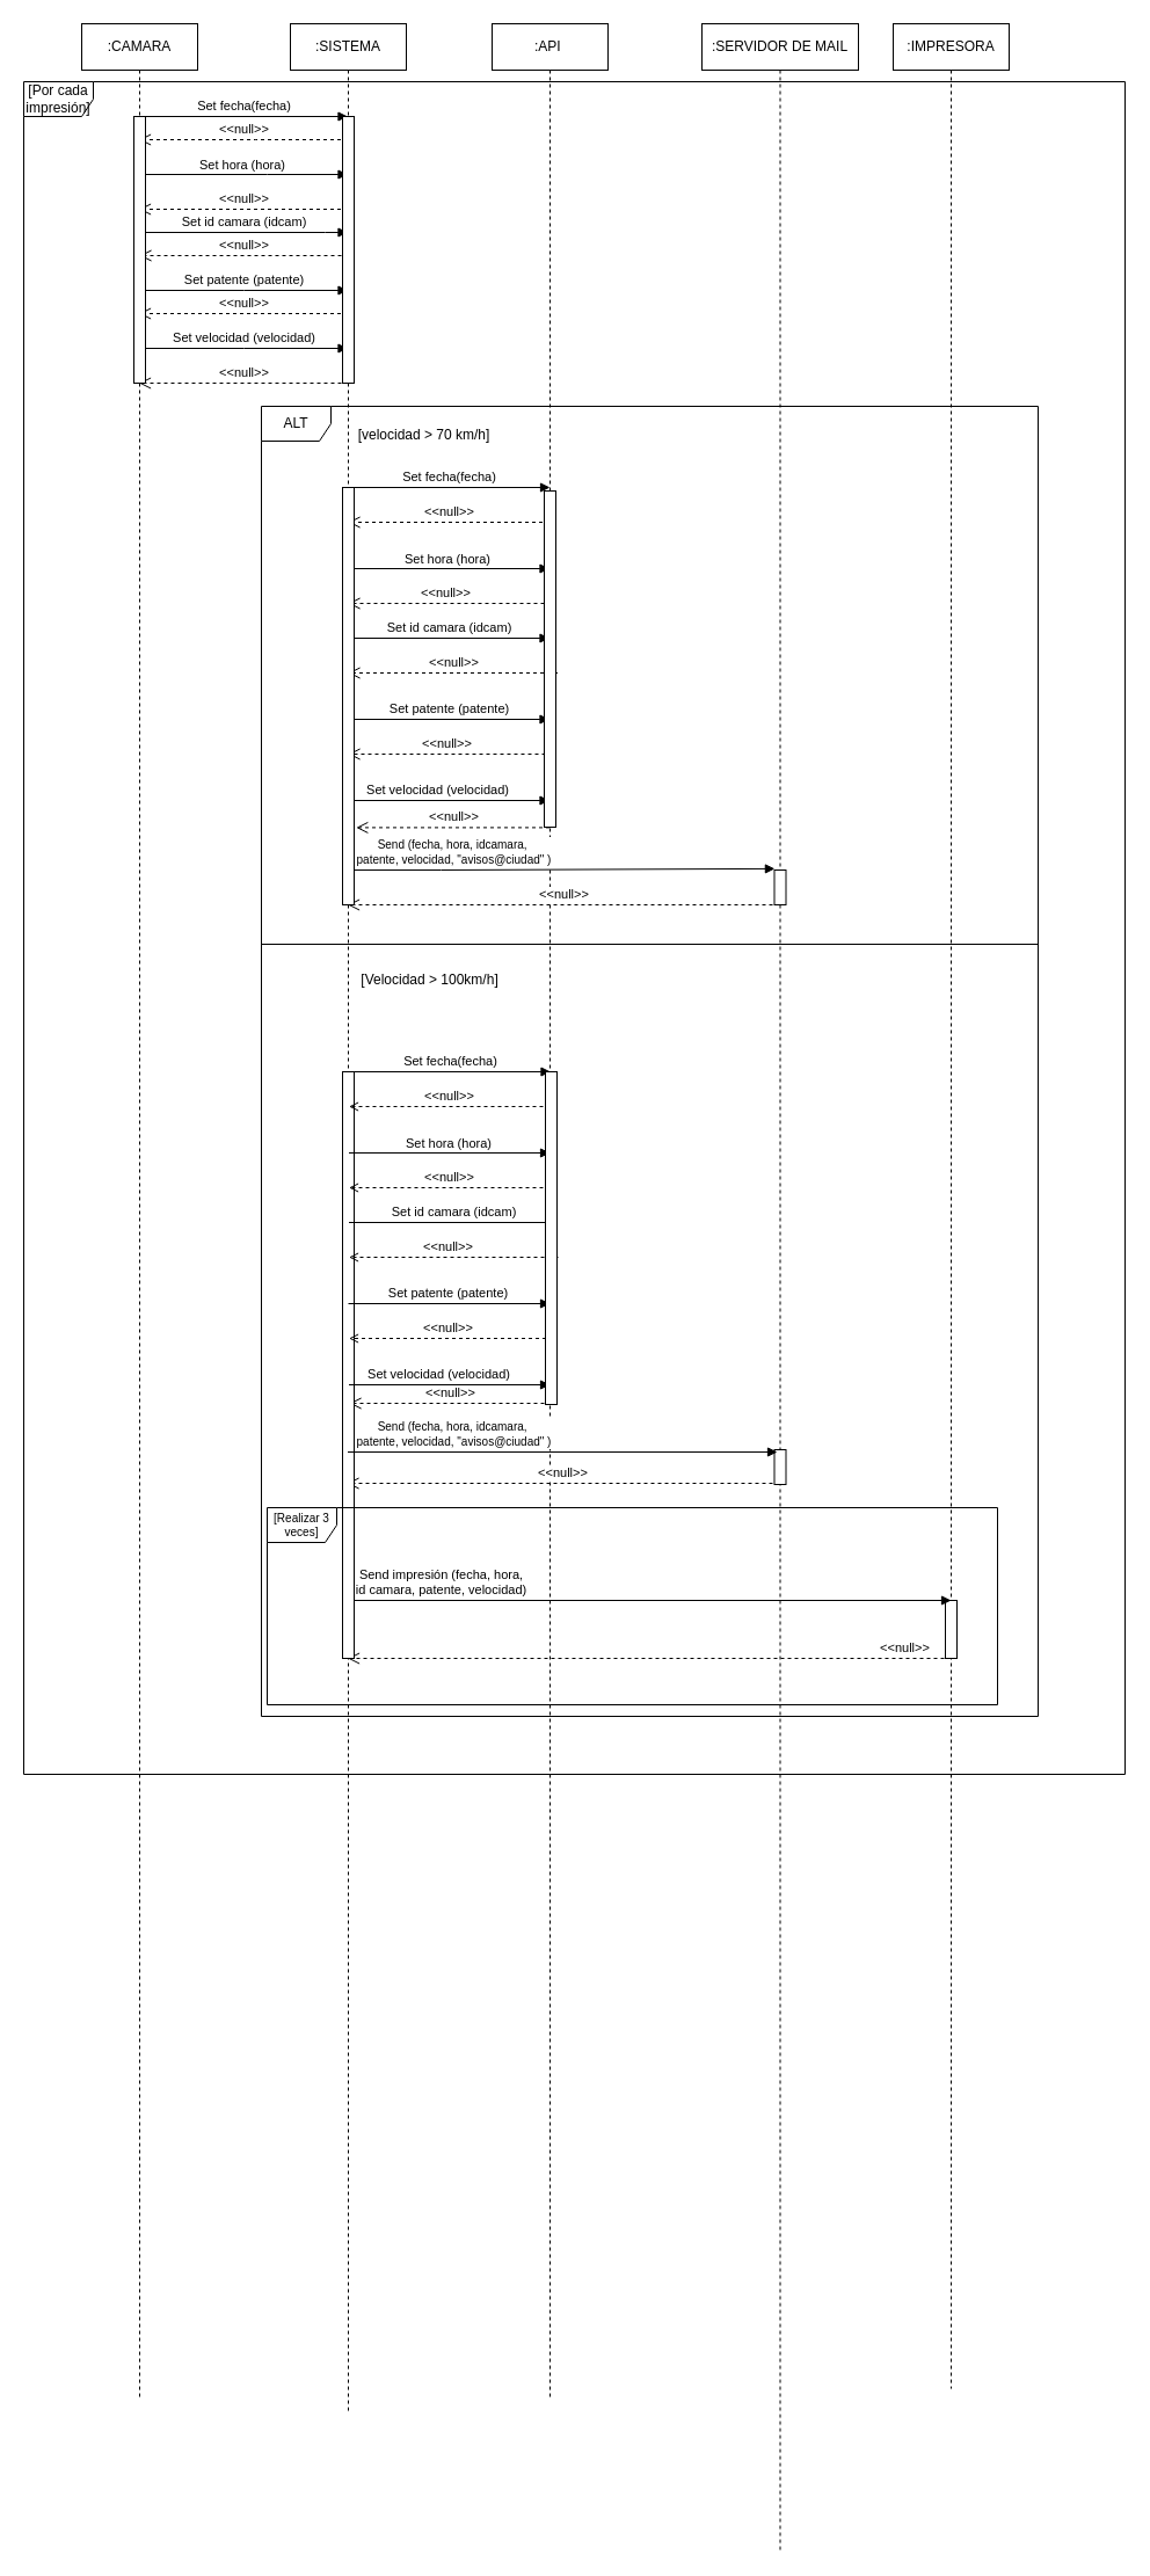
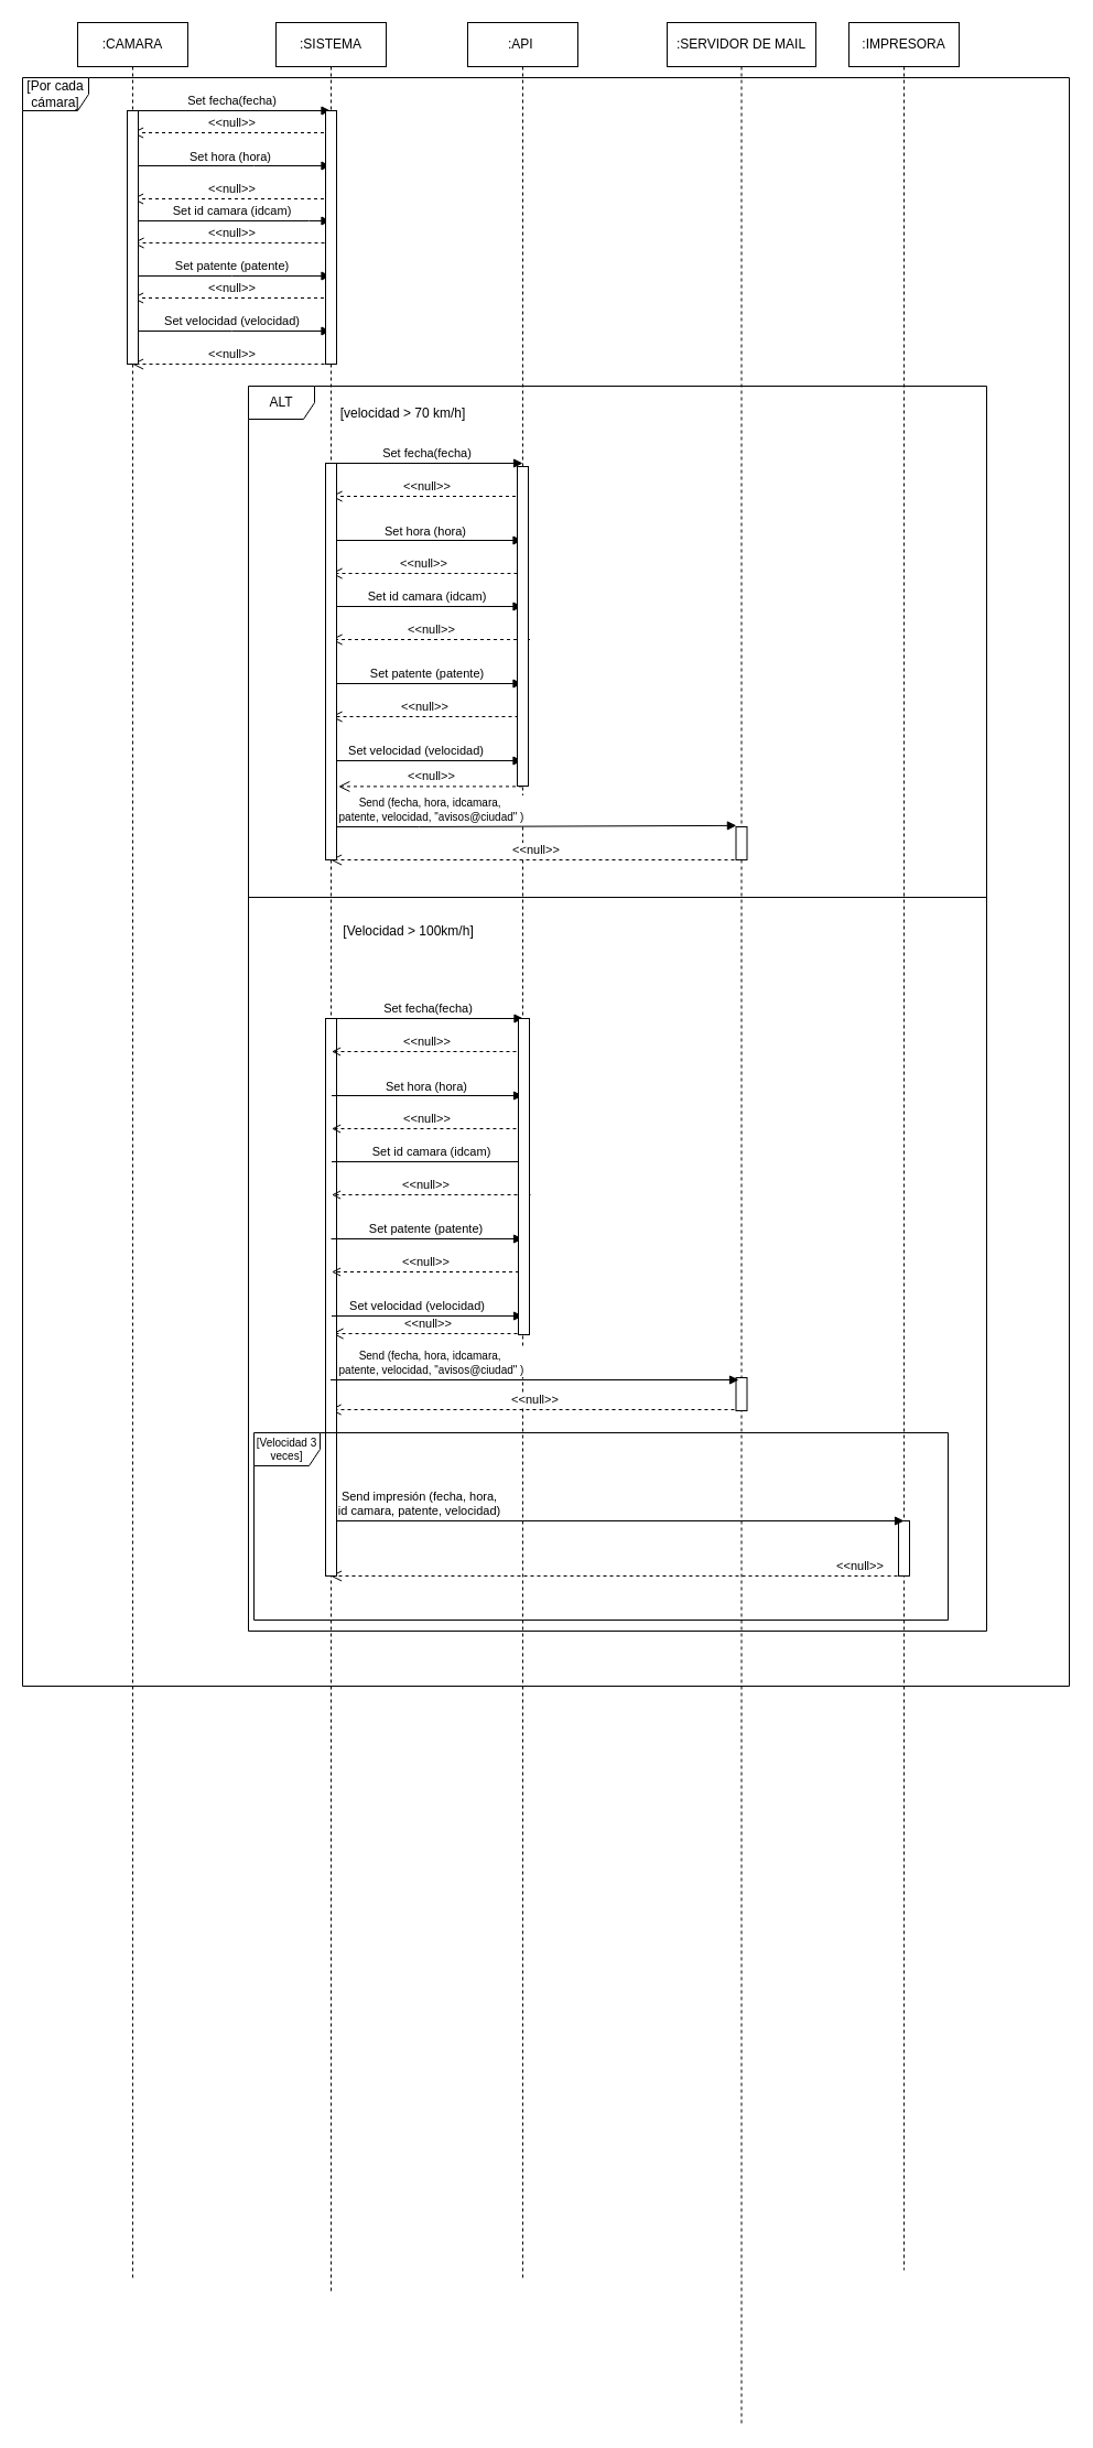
- <mxCell id="37" value="[Por cada impresión]" style="shape=umlFrame;whiteSpace=wrap;html=1;container=0;" parent="1" vertex="1"><mxGeometry x="20" y="70" width="950" height="1460" as="geometry" /></mxCell>
+ <mxCell id="37" value="[Por cada cámara]" style="shape=umlFrame;whiteSpace=wrap;html=1;container=0;" parent="1" vertex="1"><mxGeometry x="20" y="70" width="950" height="1460" as="geometry" /></mxCell>
- <mxCell id="57" value="[Realizar 3 veces]" style="shape=umlFrame;whiteSpace=wrap;html=1;fontSize=10;" parent="1" vertex="1"><mxGeometry x="230" y="1300" width="630" height="170" as="geometry" /></mxCell>
+ <mxCell id="57" value="[Velocidad 3 veces]" style="shape=umlFrame;whiteSpace=wrap;html=1;fontSize=10;" parent="1" vertex="1"><mxGeometry x="230" y="1300" width="630" height="170" as="geometry" /></mxCell>
